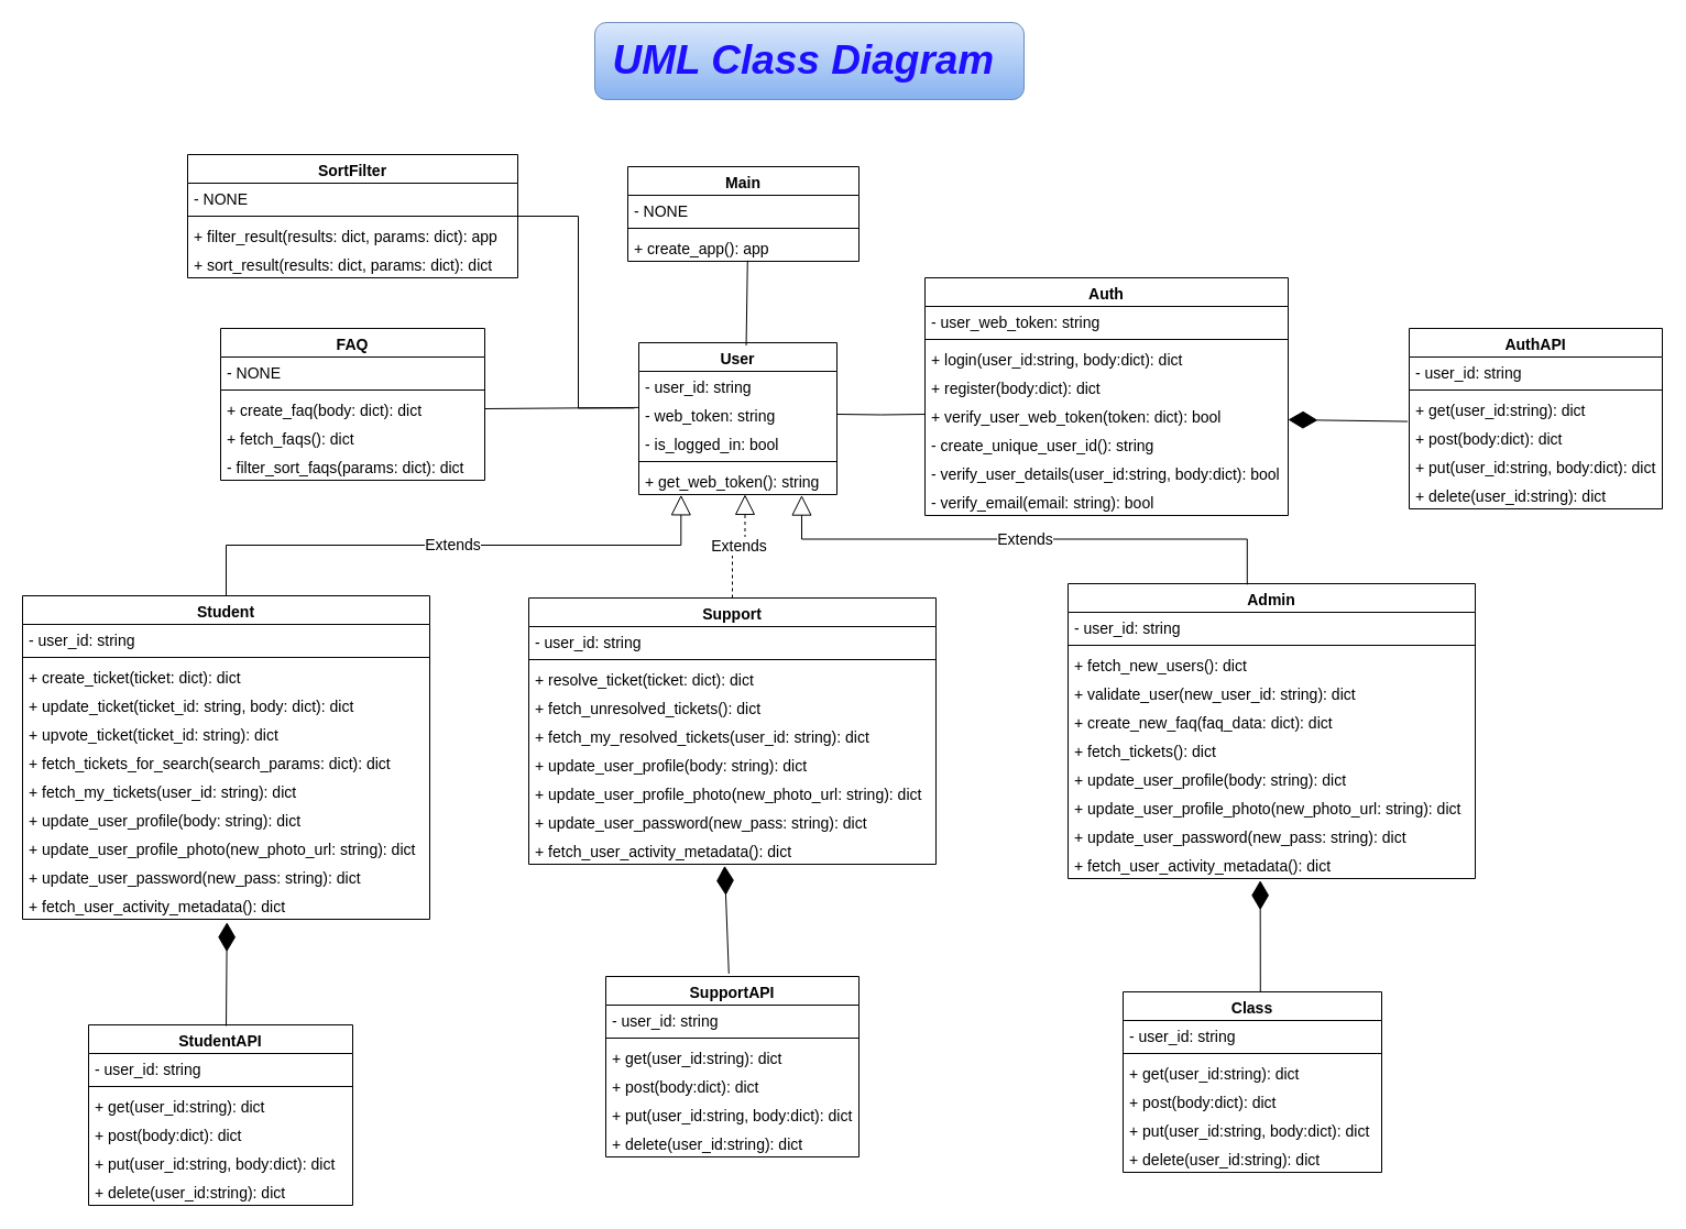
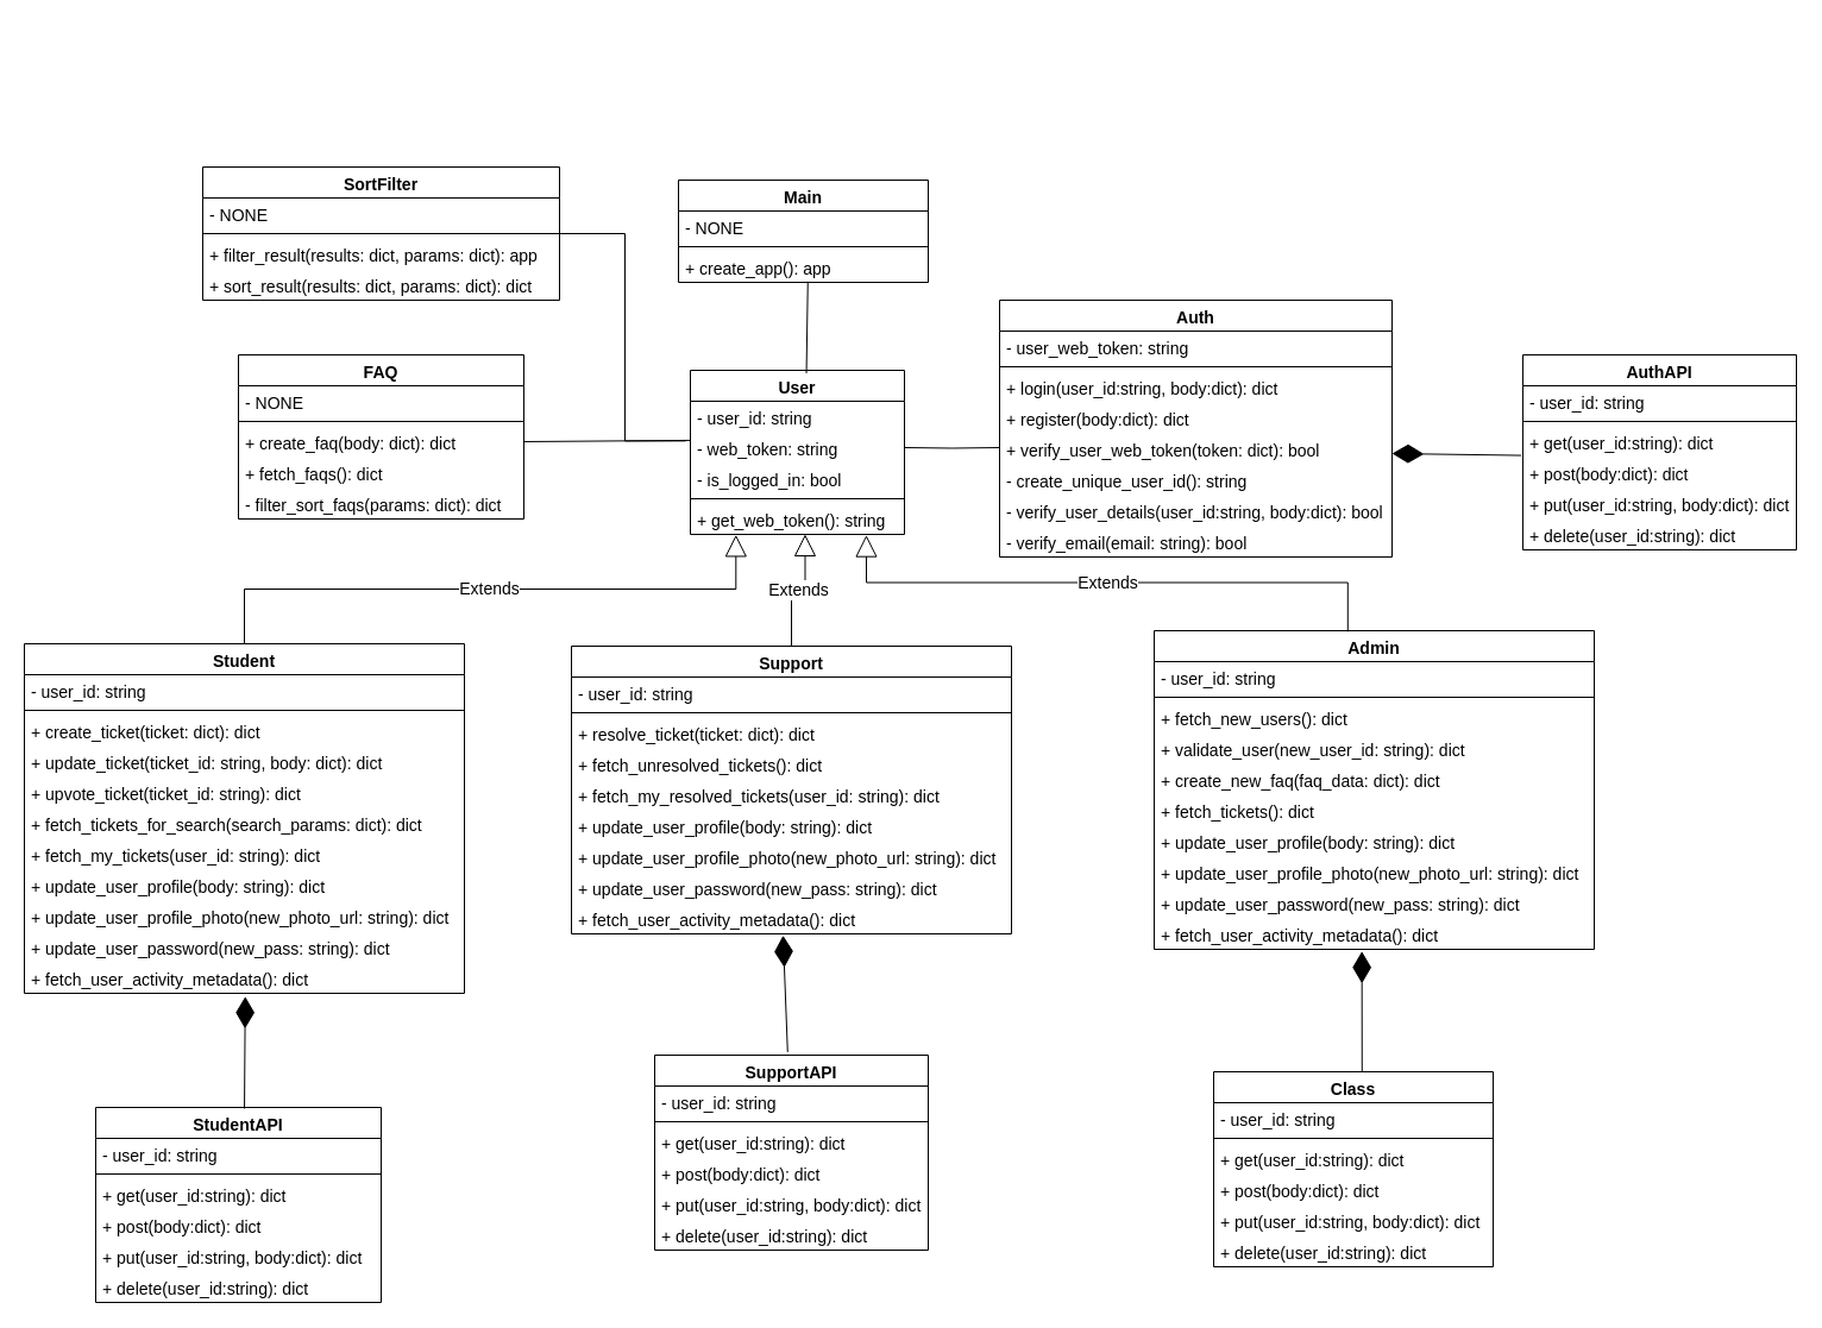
- <mxCell id="104" value="&lt;font color=&quot;#1f0fff&quot; style=&quot;font-size: 37px;&quot;&gt;&lt;b&gt;&lt;i&gt;UML Class Diagram&amp;nbsp;&lt;/i&gt;&lt;/b&gt;&lt;/font&gt;" style="rounded=1;whiteSpace=wrap;html=1;fontSize=14;fillColor=#dae8fc;strokeColor=#6c8ebf;gradientColor=#87B2F0;" vertex="1" parent="1"><mxGeometry x="540" y="20" width="390" height="70" as="geometry" /></mxCell>
- <mxCell id="94" value="Extends" style="endArrow=block;endSize=16;endFill=0;html=1;rounded=0;exitX=0.5;exitY=0;exitDx=0;exitDy=0;edgeStyle=orthogonalEdgeStyle;entryX=0.536;entryY=0.997;entryDx=0;entryDy=0;entryPerimeter=0;fontSize=14;dashed=1;" edge="1" parent="1" source="62" target="92"><mxGeometry width="160" relative="1" as="geometry"><mxPoint x="480" y="522" as="sourcePoint" /><mxPoint x="680" y="461" as="targetPoint" /></mxGeometry></mxCell>
+ <mxCell id="94" value="Extends" style="endArrow=block;endSize=16;endFill=0;html=1;rounded=0;exitX=0.5;exitY=0;exitDx=0;exitDy=0;edgeStyle=orthogonalEdgeStyle;entryX=0.536;entryY=0.997;entryDx=0;entryDy=0;entryPerimeter=0;fontSize=14;" edge="1" parent="1" source="62" target="92"><mxGeometry width="160" relative="1" as="geometry"><mxPoint x="480" y="522" as="sourcePoint" /><mxPoint x="680" y="461" as="targetPoint" /></mxGeometry></mxCell>
